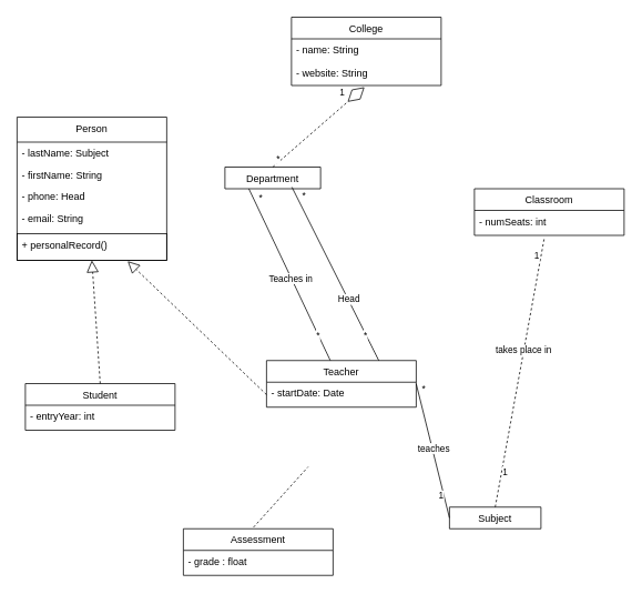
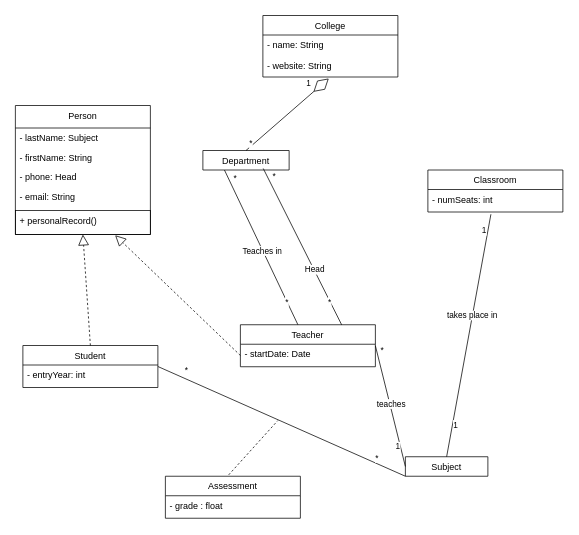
- <mxCell id="32" value="" style="endArrow=diamondThin;endFill=0;endSize=24;html=1;exitX=0.5;exitY=0;exitDx=0;exitDy=0;entryX=0.488;entryY=1.071;entryDx=0;entryDy=0;entryPerimeter=0;dashed=1;" parent="1" source="15" target="14" edge="1"><mxGeometry relative="1" as="geometry"><mxPoint x="450" y="150" as="targetPoint" /></mxGeometry></mxCell>
+ <mxCell id="32" value="" style="endArrow=diamondThin;endFill=0;endSize=24;html=1;exitX=0.5;exitY=0;exitDx=0;exitDy=0;entryX=0.488;entryY=1.071;entryDx=0;entryDy=0;entryPerimeter=0;" parent="1" source="15" target="14" edge="1"><mxGeometry relative="1" as="geometry"><mxPoint x="450" y="150" as="targetPoint" /></mxGeometry></mxCell>
- <mxCell id="28" value="" style="endArrow=none;endFill=0;endSize=12;html=1;exitX=0.5;exitY=0;exitDx=0;exitDy=0;entryX=0.467;entryY=1.1;entryDx=0;entryDy=0;entryPerimeter=0;dashed=1;" parent="1" source="16" target="18" edge="1"><mxGeometry relative="1" as="geometry" /></mxCell>
+ <mxCell id="28" value="" style="endArrow=none;endFill=0;endSize=12;html=1;exitX=0.5;exitY=0;exitDx=0;exitDy=0;entryX=0.467;entryY=1.1;entryDx=0;entryDy=0;entryPerimeter=0;" parent="1" source="16" target="18" edge="1"><mxGeometry relative="1" as="geometry" /></mxCell>
+ <mxCell id="25" value="" style="endArrow=none;endFill=0;endSize=12;html=1;exitX=1;exitY=0.5;exitDx=0;exitDy=0;entryX=0;entryY=1;entryDx=0;entryDy=0;" parent="1" source="10" target="16" edge="1"><mxGeometry relative="1" as="geometry" /></mxCell>
+ <mxCell id="26" value="*" style="edgeLabel;html=1;align=center;verticalAlign=middle;resizable=0;points=[];" parent="25" vertex="1" connectable="0"><mxGeometry x="-0.8" y="-1" relative="1" as="geometry"><mxPoint x="5" y="-11" as="offset" /></mxGeometry></mxCell>
+ <mxCell id="27" value="*" style="edgeLabel;html=1;align=center;verticalAlign=middle;resizable=0;points=[];" parent="25" vertex="1" connectable="0"><mxGeometry x="0.8" y="-1" relative="1" as="geometry"><mxPoint x="-5" y="-11" as="offset" /></mxGeometry></mxCell>
